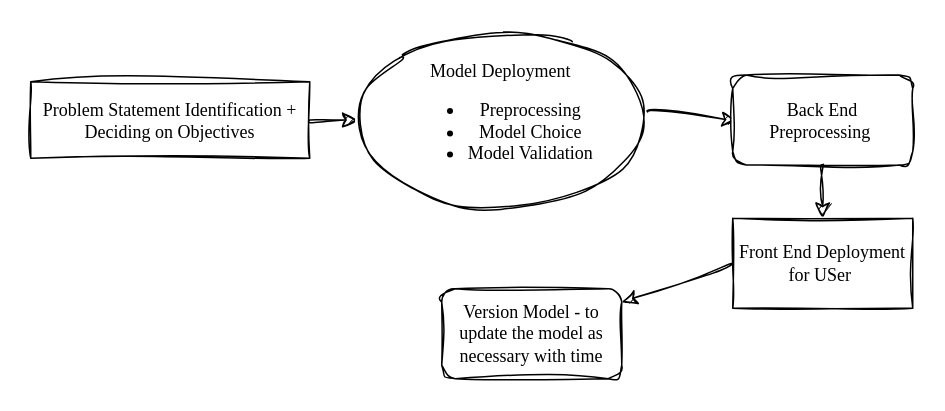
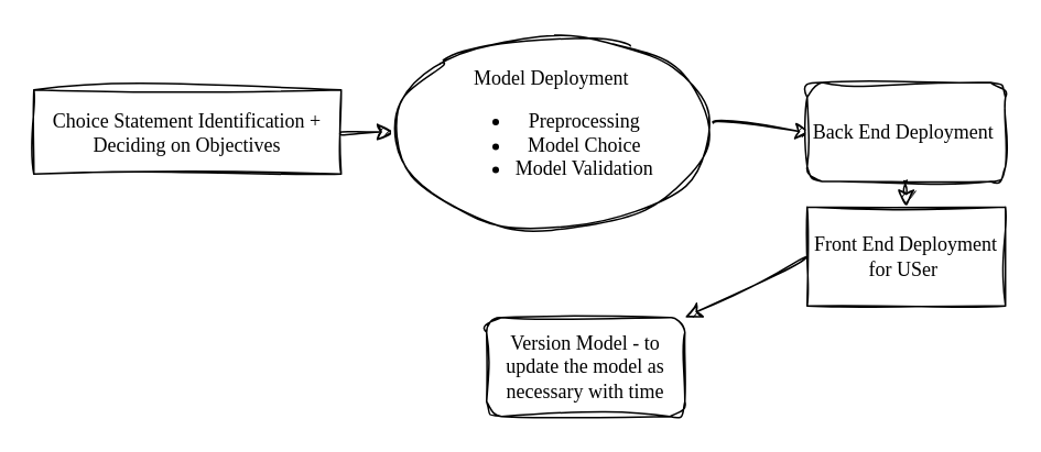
- <mxCell id="2" value="Problem Statement Identification + Deciding on Objectives" style="rounded=0;whiteSpace=wrap;html=1;sketch=1;hachureGap=4;jiggle=2;curveFitting=1;fontFamily=Architects Daughter;fontSource=https%3A%2F%2Ffonts.googleapis.com%2Fcss%3Ffamily%3DArchitects%2BDaughter;" vertex="1" parent="1"><mxGeometry x="20" y="54" width="186" height="51" as="geometry" /></mxCell>
+ <mxCell id="2" value="Choice Statement Identification + Deciding on Objectives" style="rounded=0;whiteSpace=wrap;html=1;sketch=1;hachureGap=4;jiggle=2;curveFitting=1;fontFamily=Architects Daughter;fontSource=https%3A%2F%2Ffonts.googleapis.com%2Fcss%3Ffamily%3DArchitects%2BDaughter;" vertex="1" parent="1"><mxGeometry x="20" y="54" width="186" height="51" as="geometry" /></mxCell>
- <mxCell id="6" value="Back End Preprocessing&amp;nbsp;" style="rounded=1;whiteSpace=wrap;html=1;sketch=1;hachureGap=4;jiggle=2;curveFitting=1;fontFamily=Architects Daughter;fontSource=https%3A%2F%2Ffonts.googleapis.com%2Fcss%3Ffamily%3DArchitects%2BDaughter;" vertex="1" parent="1"><mxGeometry x="488" y="49.5" width="120" height="60" as="geometry" /></mxCell>
+ <mxCell id="6" value="Back End Deployment&amp;nbsp;" style="rounded=1;whiteSpace=wrap;html=1;sketch=1;hachureGap=4;jiggle=2;curveFitting=1;fontFamily=Architects Daughter;fontSource=https%3A%2F%2Ffonts.googleapis.com%2Fcss%3Ffamily%3DArchitects%2BDaughter;" vertex="1" parent="1"><mxGeometry x="488" y="49.5" width="120" height="60" as="geometry" /></mxCell>
- <mxCell id="8" value="Front End Deployment for USer&amp;nbsp;" style="rounded=0;whiteSpace=wrap;html=1;sketch=1;hachureGap=4;jiggle=2;curveFitting=1;fontFamily=Architects Daughter;fontSource=https%3A%2F%2Ffonts.googleapis.com%2Fcss%3Ffamily%3DArchitects%2BDaughter;" vertex="1" parent="1"><mxGeometry x="488" y="145" width="120" height="60" as="geometry" /></mxCell>
+ <mxCell id="8" value="Front End Deployment for USer&amp;nbsp;" style="rounded=0;whiteSpace=wrap;html=1;sketch=1;hachureGap=4;jiggle=2;curveFitting=1;fontFamily=Architects Daughter;fontSource=https%3A%2F%2Ffonts.googleapis.com%2Fcss%3Ffamily%3DArchitects%2BDaughter;" vertex="1" parent="1"><mxGeometry x="488" y="125" width="120" height="60" as="geometry" /></mxCell>
